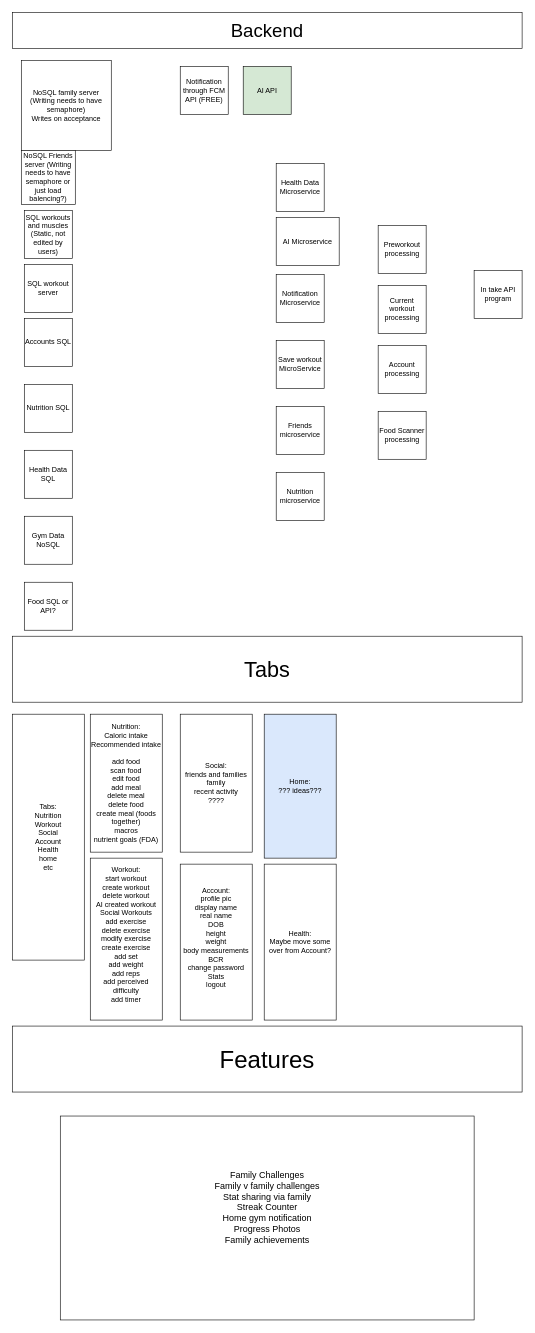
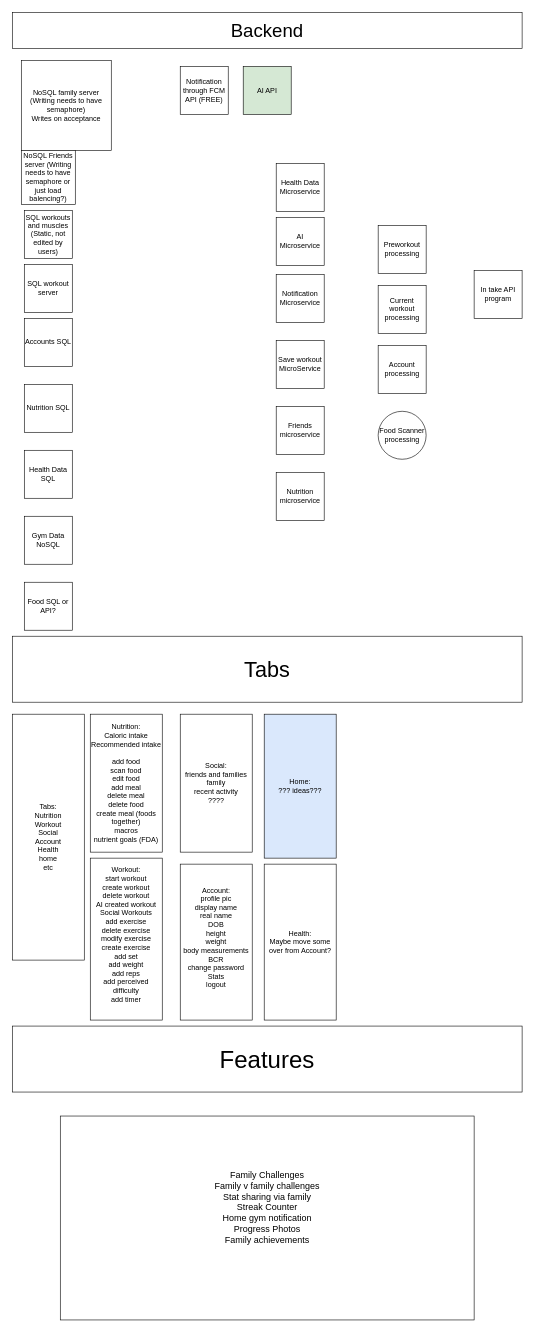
- <mxCell id="11" value="AI Microservice" style="whiteSpace=wrap;html=1;aspect=fixed;" vertex="1" parent="1"><mxGeometry x="460" y="362" width="105" height="80" as="geometry" /></mxCell>
+ <mxCell id="11" value="AI Microservice" style="whiteSpace=wrap;html=1;aspect=fixed;" vertex="1" parent="1"><mxGeometry x="460" y="362" width="80" height="80" as="geometry" /></mxCell>
- <mxCell id="22" value="Food Scanner processing" style="whiteSpace=wrap;html=1;aspect=fixed;" vertex="1" parent="1"><mxGeometry x="630" y="685" width="80" height="80" as="geometry" /></mxCell>
+ <mxCell id="22" value="Food Scanner processing" style="ellipse;whiteSpace=wrap;html=1;aspect=fixed;" vertex="1" parent="1"><mxGeometry x="630" y="685" width="80" height="80" as="geometry" /></mxCell>
